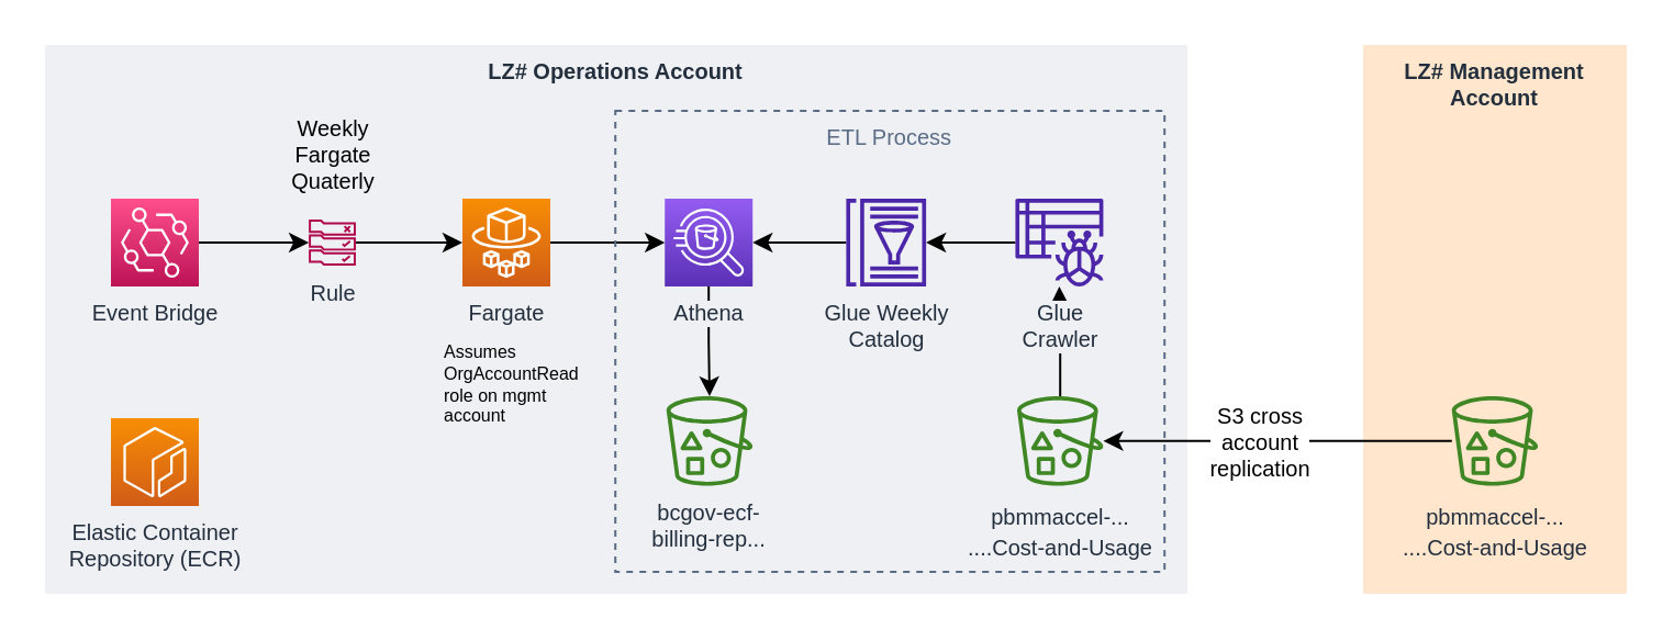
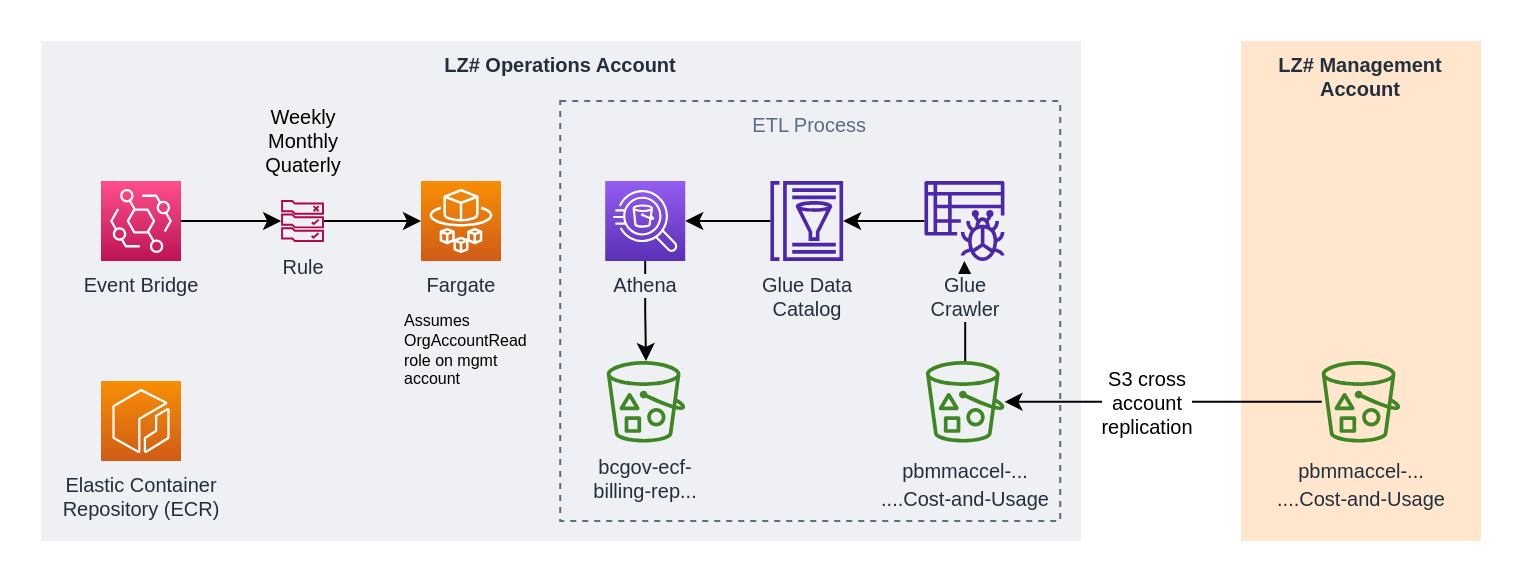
- <mxCell id="19" value="Weekly&lt;br&gt;Fargate&lt;br&gt;Quaterly" style="text;html=1;align=center;verticalAlign=middle;resizable=0;points=[];autosize=1;strokeColor=none;fillColor=none;fontSize=10;" parent="1" vertex="1"><mxGeometry x="125.78" y="50" width="50" height="40" as="geometry" /></mxCell>
+ <mxCell id="19" value="Weekly&lt;br&gt;Monthly&lt;br&gt;Quaterly" style="text;html=1;align=center;verticalAlign=middle;resizable=0;points=[];autosize=1;strokeColor=none;fillColor=none;fontSize=10;" parent="1" vertex="1"><mxGeometry x="125.78" y="50" width="50" height="40" as="geometry" /></mxCell>
- <mxCell id="13" style="edgeStyle=orthogonalEdgeStyle;rounded=0;orthogonalLoop=1;jettySize=auto;html=1;" parent="1" source="14" target="20" edge="1"><mxGeometry relative="1" as="geometry" /></mxCell>
- <mxCell id="9" value="Glue Weekly&lt;br style=&quot;font-size: 10px;&quot;&gt;Catalog" style="sketch=0;outlineConnect=0;fontColor=#232F3E;gradientColor=none;fillColor=#4D27AA;strokeColor=none;dashed=0;verticalLabelPosition=bottom;verticalAlign=top;align=center;html=1;fontSize=10;fontStyle=0;aspect=fixed;pointerEvents=1;shape=mxgraph.aws4.glue_data_catalog;" parent="1" vertex="1"><mxGeometry x="384.42" y="90" width="36.92" height="40" as="geometry" /></mxCell>
+ <mxCell id="9" value="Glue Data&lt;br style=&quot;font-size: 10px;&quot;&gt;Catalog" style="sketch=0;outlineConnect=0;fontColor=#232F3E;gradientColor=none;fillColor=#4D27AA;strokeColor=none;dashed=0;verticalLabelPosition=bottom;verticalAlign=top;align=center;html=1;fontSize=10;fontStyle=0;aspect=fixed;pointerEvents=1;shape=mxgraph.aws4.glue_data_catalog;" parent="1" vertex="1"><mxGeometry x="384.42" y="90" width="36.92" height="40" as="geometry" /></mxCell>
